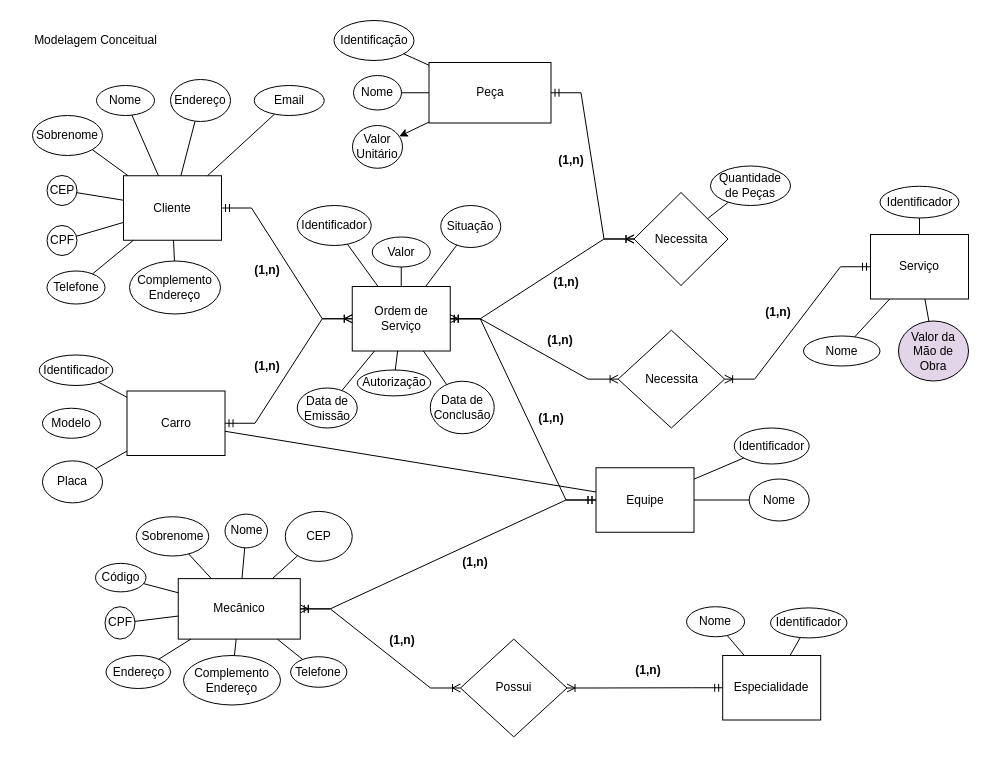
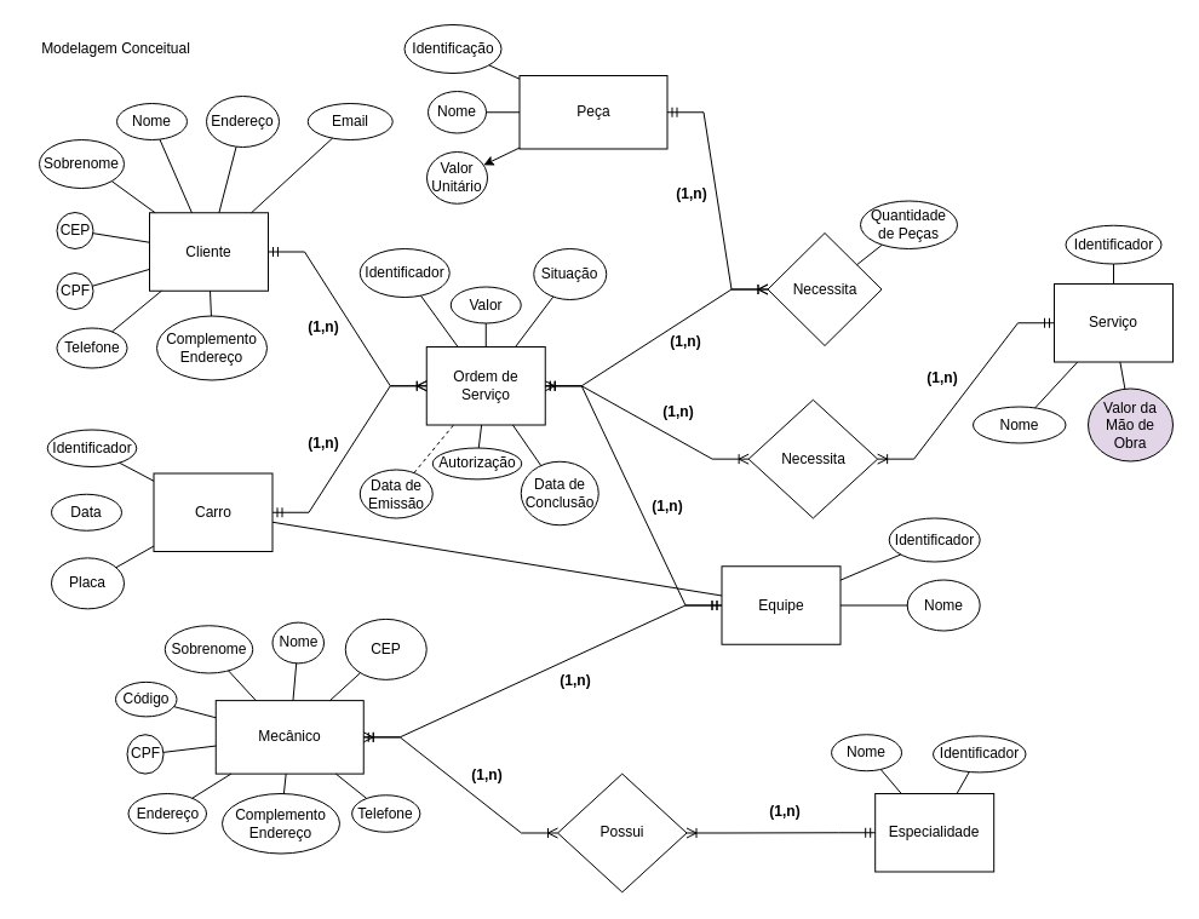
- <mxCell id="69" value="" style="endArrow=none;html=1;rounded=0;" parent="1" source="68" target="57" edge="1"><mxGeometry width="50" height="50" relative="1" as="geometry"><mxPoint x="648.75" y="388.13" as="sourcePoint" /><mxPoint x="698.75" y="338.13" as="targetPoint" /></mxGeometry></mxCell>
+ <mxCell id="69" value="" style="endArrow=none;html=1;rounded=0;dashed=1;" parent="1" source="68" target="57" edge="1"><mxGeometry width="50" height="50" relative="1" as="geometry"><mxPoint x="648.75" y="388.13" as="sourcePoint" /><mxPoint x="698.75" y="338.13" as="targetPoint" /></mxGeometry></mxCell>
- <mxCell id="33" value="Modelo" style="ellipse;whiteSpace=wrap;html=1;" parent="1" vertex="1"><mxGeometry x="42" y="407.75" width="58" height="30" as="geometry" /></mxCell>
+ <mxCell id="33" value="Data" style="ellipse;whiteSpace=wrap;html=1;" parent="1" vertex="1"><mxGeometry x="42" y="407.75" width="58" height="30" as="geometry" /></mxCell>
